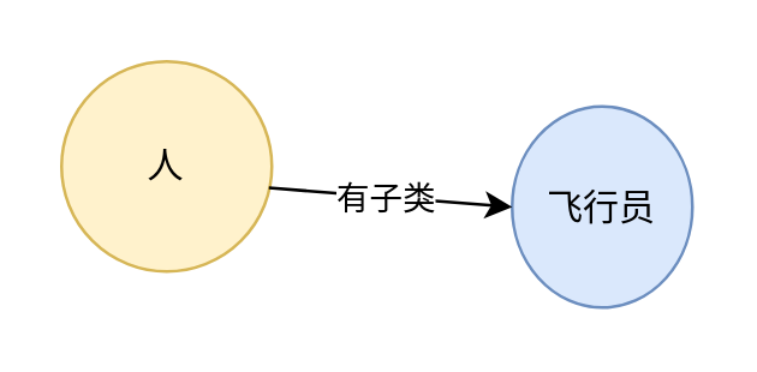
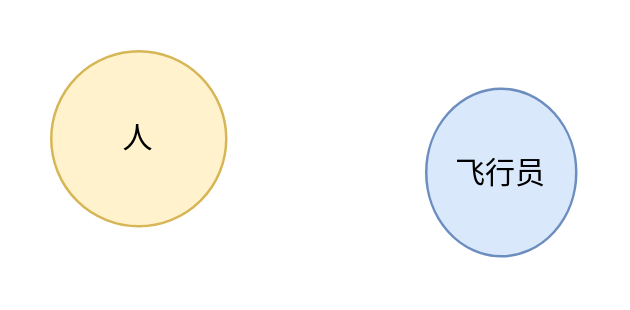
- <mxCell id="4" value="" style="endArrow=classic;html=1;rounded=0;exitX=0.986;exitY=0.602;exitDx=0;exitDy=0;exitPerimeter=0;entryX=0;entryY=0.5;entryDx=0;entryDy=0;" edge="1" parent="1" source="2" target="3"><mxGeometry width="50" height="50" relative="1" as="geometry"><mxPoint x="140" y="145" as="sourcePoint" /><mxPoint x="190" y="95" as="targetPoint" /></mxGeometry></mxCell>
- <mxCell id="5" value="有子类" style="edgeLabel;html=1;align=center;verticalAlign=middle;resizable=0;points=[];" vertex="1" connectable="0" parent="4"><mxGeometry x="-0.033" relative="1" as="geometry"><mxPoint as="offset" /></mxGeometry></mxCell>
